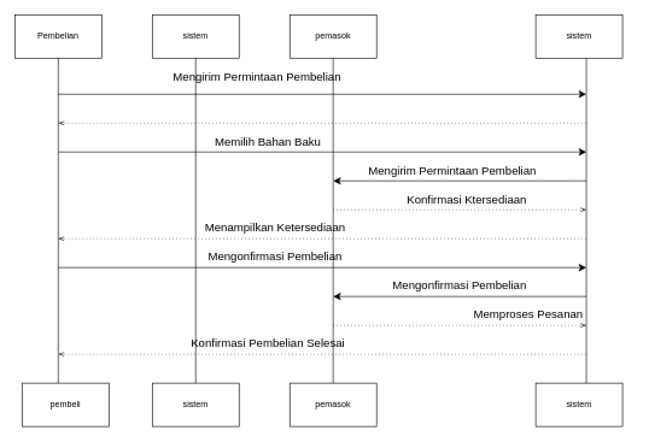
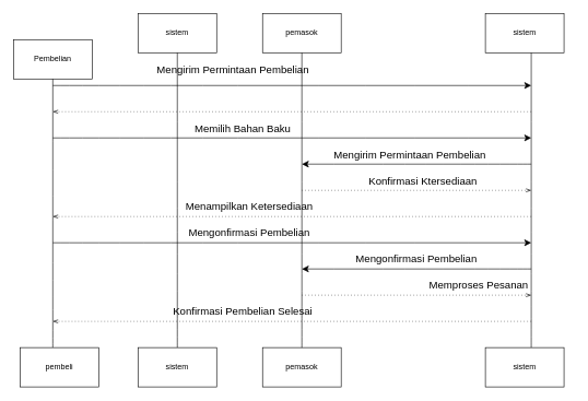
- <mxCell id="2" value="Pembelian" style="rounded=0;whiteSpace=wrap;html=1;" vertex="1" parent="1"><mxGeometry x="20" y="20" width="120" height="60" as="geometry" /></mxCell>
+ <mxCell id="2" value="Pembelian" style="rounded=0;whiteSpace=wrap;html=1;" vertex="1" parent="1"><mxGeometry x="20" y="60" width="120" height="60" as="geometry" /></mxCell>
